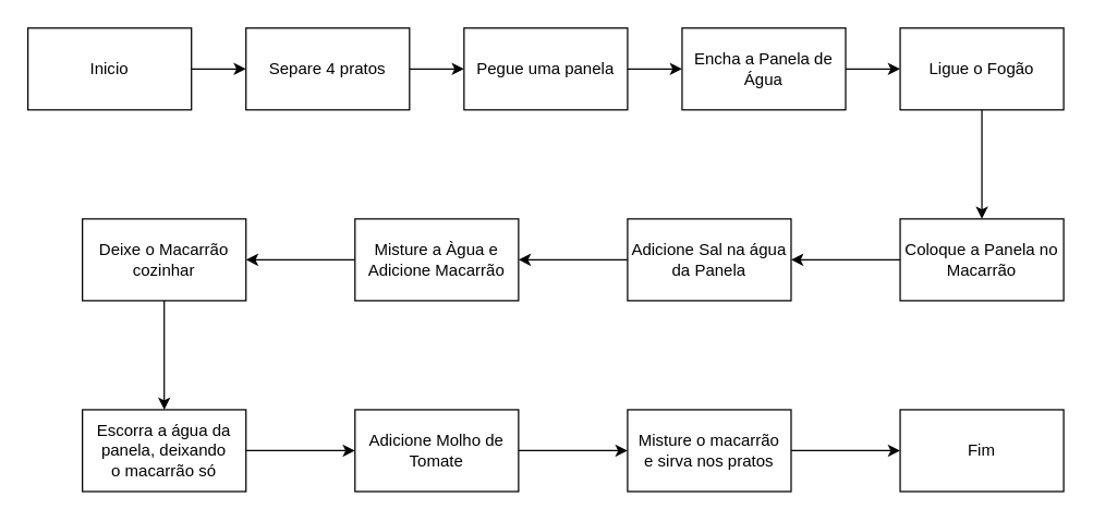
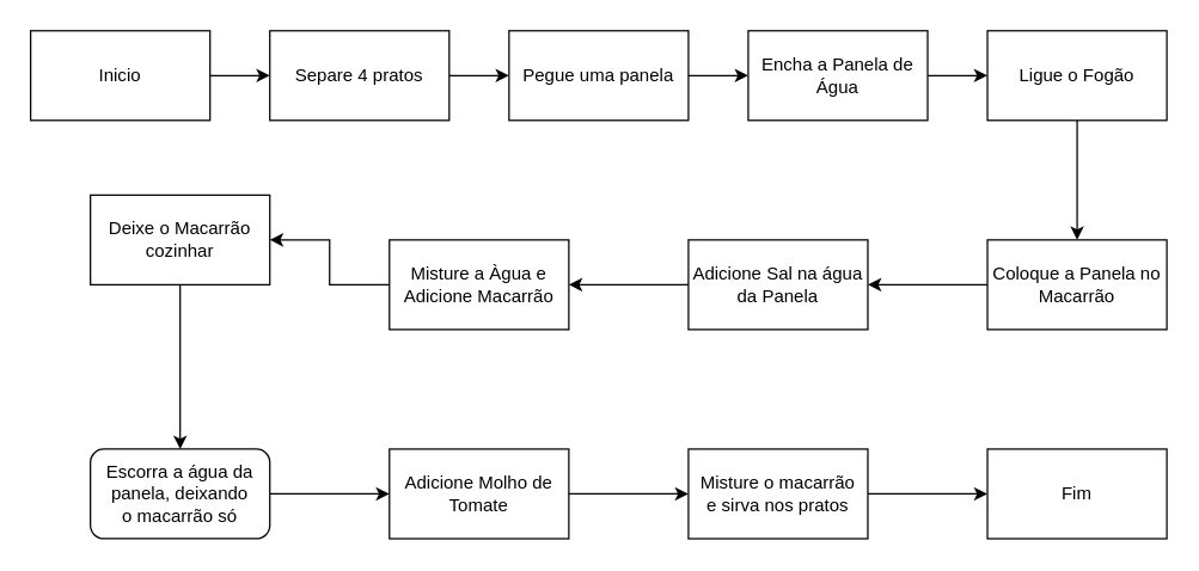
- <mxCell id="17" value="Deixe o Macarrão&lt;br&gt;cozinhar" style="rounded=0;whiteSpace=wrap;html=1;" vertex="1" parent="1"><mxGeometry x="60" y="160" width="120" height="60" as="geometry" /></mxCell>
+ <mxCell id="17" value="Deixe o Macarrão&lt;br&gt;cozinhar" style="rounded=0;whiteSpace=wrap;html=1;" vertex="1" parent="1"><mxGeometry x="60" y="130" width="120" height="60" as="geometry" /></mxCell>
- <mxCell id="19" value="Escorra a água da&lt;br&gt;panela, deixando&lt;br&gt;o macarrão só" style="rounded=0;whiteSpace=wrap;html=1;" vertex="1" parent="1"><mxGeometry x="60" y="300" width="120" height="60" as="geometry" /></mxCell>
+ <mxCell id="19" value="Escorra a água da&lt;br&gt;panela, deixando&lt;br&gt;o macarrão só" style="whiteSpace=wrap;html=1;rounded=1;" vertex="1" parent="1"><mxGeometry x="60" y="300" width="120" height="60" as="geometry" /></mxCell>
